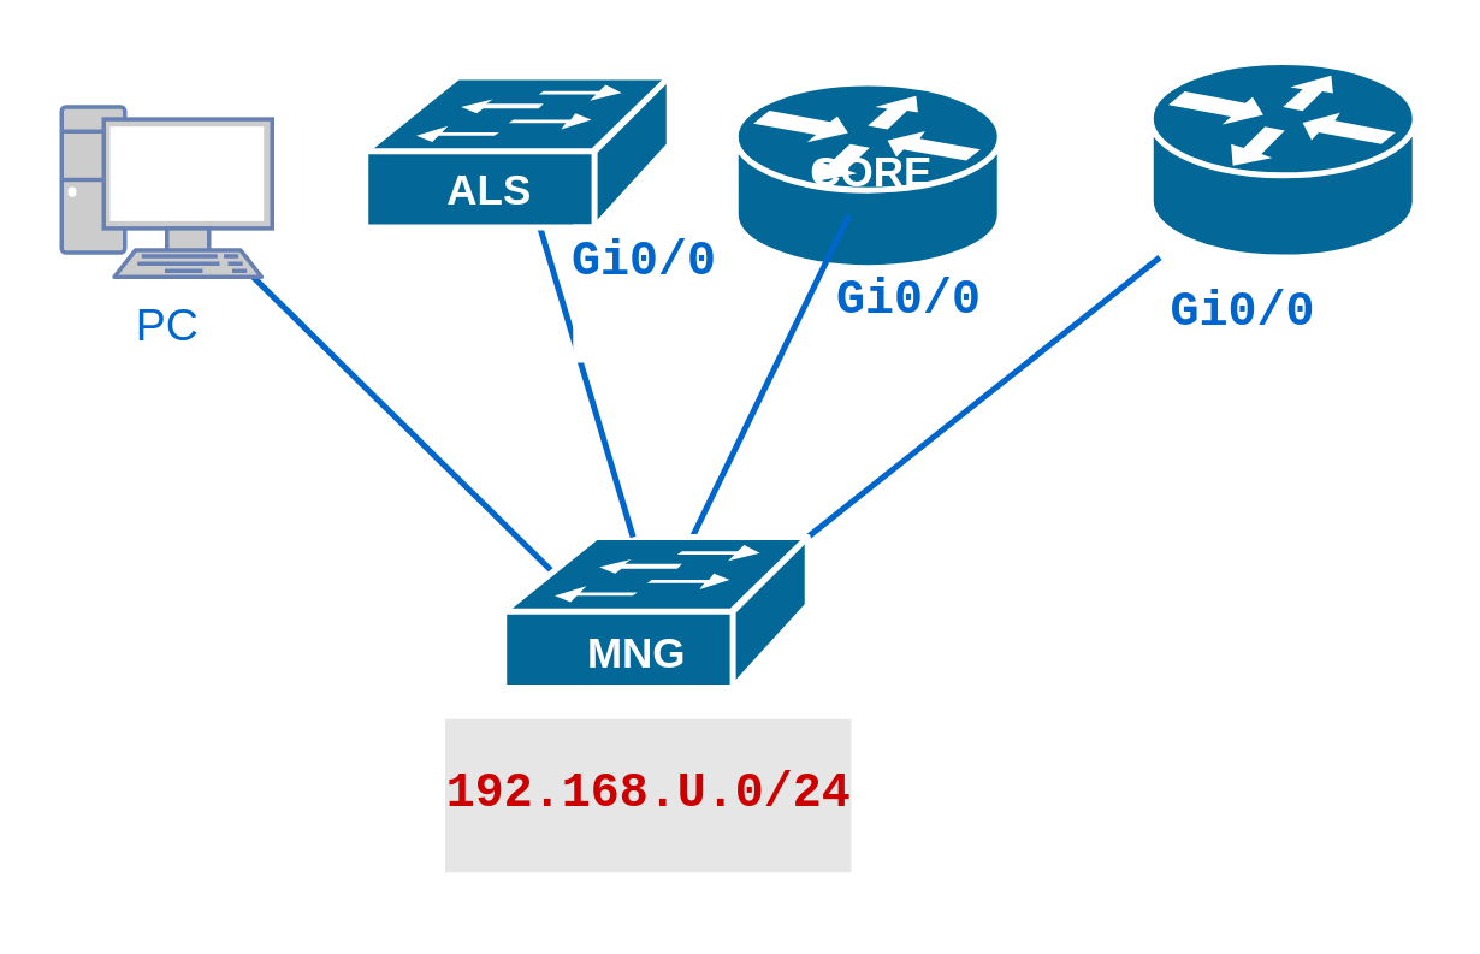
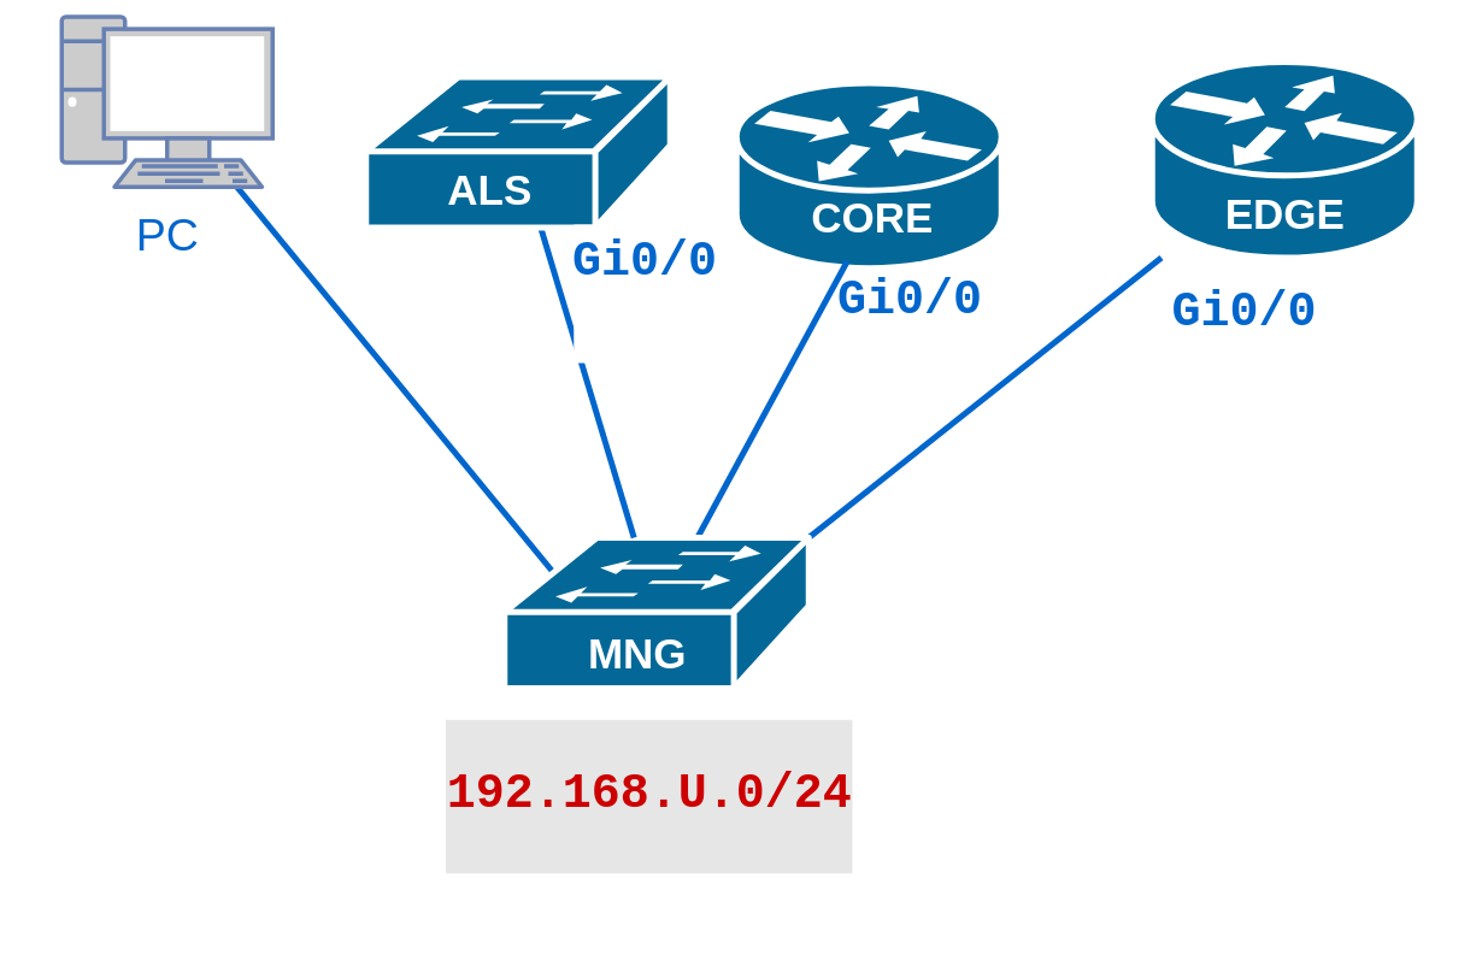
- <mxCell id="8" value="&lt;font color=&quot;#ffffff&quot; style=&quot;font-size: 14px;&quot;&gt;&lt;b&gt;CORE&lt;/b&gt;&lt;/font&gt;" style="text;html=1;resizable=0;autosize=1;align=center;verticalAlign=middle;points=[];fillColor=none;strokeColor=none;rounded=0;fontSize=16;" parent="1" vertex="1"><mxGeometry x="259" y="41" width="60" height="30" as="geometry" /></mxCell>
+ <mxCell id="8" value="&lt;font color=&quot;#ffffff&quot; style=&quot;font-size: 14px;&quot;&gt;&lt;b&gt;CORE&lt;/b&gt;&lt;/font&gt;" style="text;html=1;resizable=0;autosize=1;align=center;verticalAlign=middle;points=[];fillColor=none;strokeColor=none;rounded=0;fontSize=16;" parent="1" vertex="1"><mxGeometry x="259" y="56" width="60" height="30" as="geometry" /></mxCell>
- <mxCell id="4" value="PC" style="fontColor=#0066CC;verticalAlign=top;verticalLabelPosition=bottom;labelPosition=center;align=center;html=1;outlineConnect=0;fillColor=#CCCCCC;strokeColor=#6881B3;gradientColor=none;gradientDirection=north;strokeWidth=2;shape=mxgraph.networks.pc;fontSize=15;" parent="1" vertex="1"><mxGeometry x="20" y="35" width="70" height="56.5" as="geometry" /></mxCell>
+ <mxCell id="4" value="PC" style="fontColor=#0066CC;verticalAlign=top;verticalLabelPosition=bottom;labelPosition=center;align=center;html=1;outlineConnect=0;fillColor=#CCCCCC;strokeColor=#6881B3;gradientColor=none;gradientDirection=north;strokeWidth=2;shape=mxgraph.networks.pc;fontSize=15;" parent="1" vertex="1"><mxGeometry x="20" y="5" width="70" height="56.5" as="geometry" /></mxCell>
+ <mxCell id="13" value="&lt;font color=&quot;#ffffff&quot; style=&quot;font-size: 14px;&quot;&gt;&lt;b&gt;EDGE&lt;/b&gt;&lt;/font&gt;" style="text;html=1;resizable=0;autosize=1;align=center;verticalAlign=middle;points=[];fillColor=none;strokeColor=none;rounded=0;fontSize=16;" parent="1" vertex="1"><mxGeometry x="396" y="55" width="60" height="30" as="geometry" /></mxCell>
